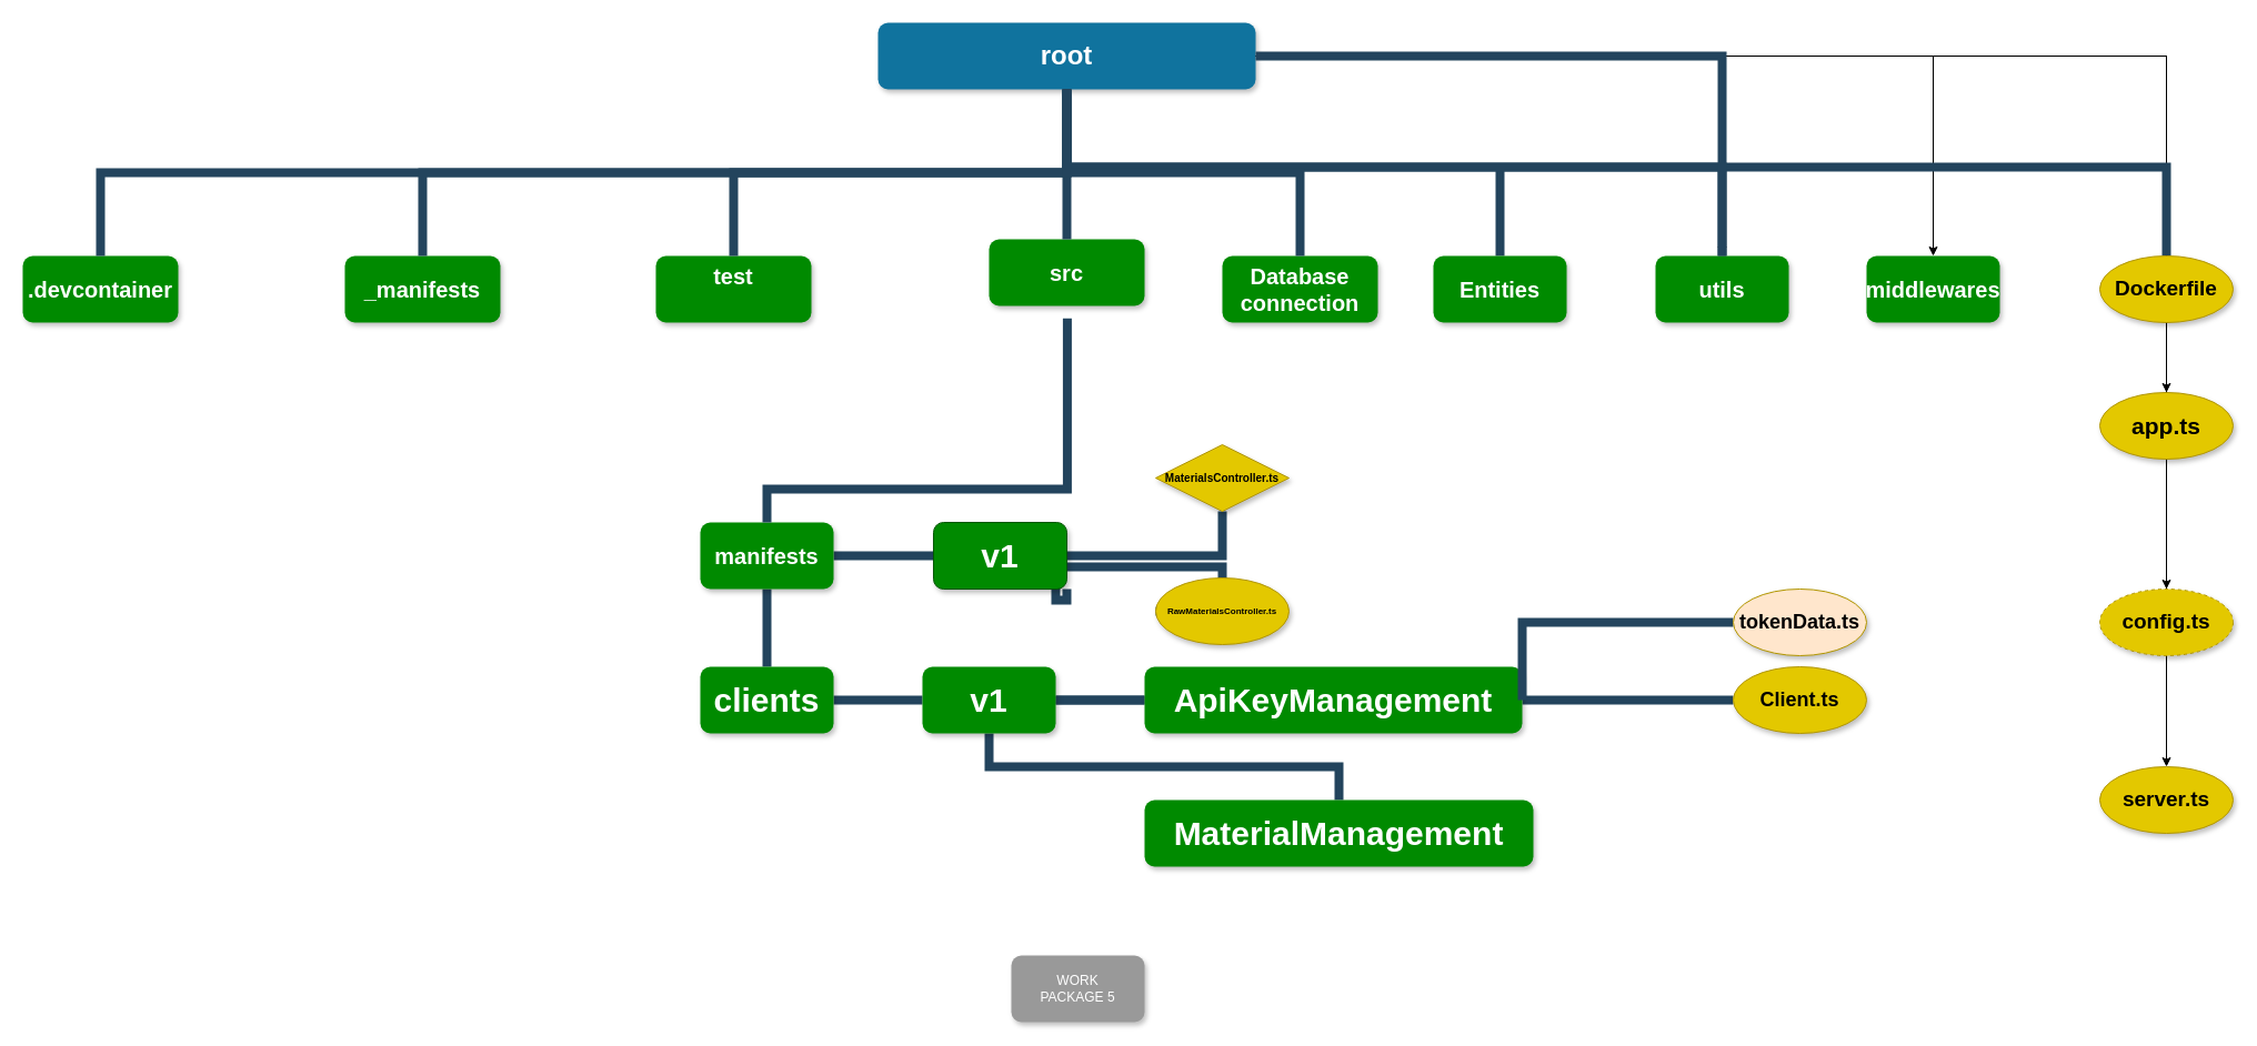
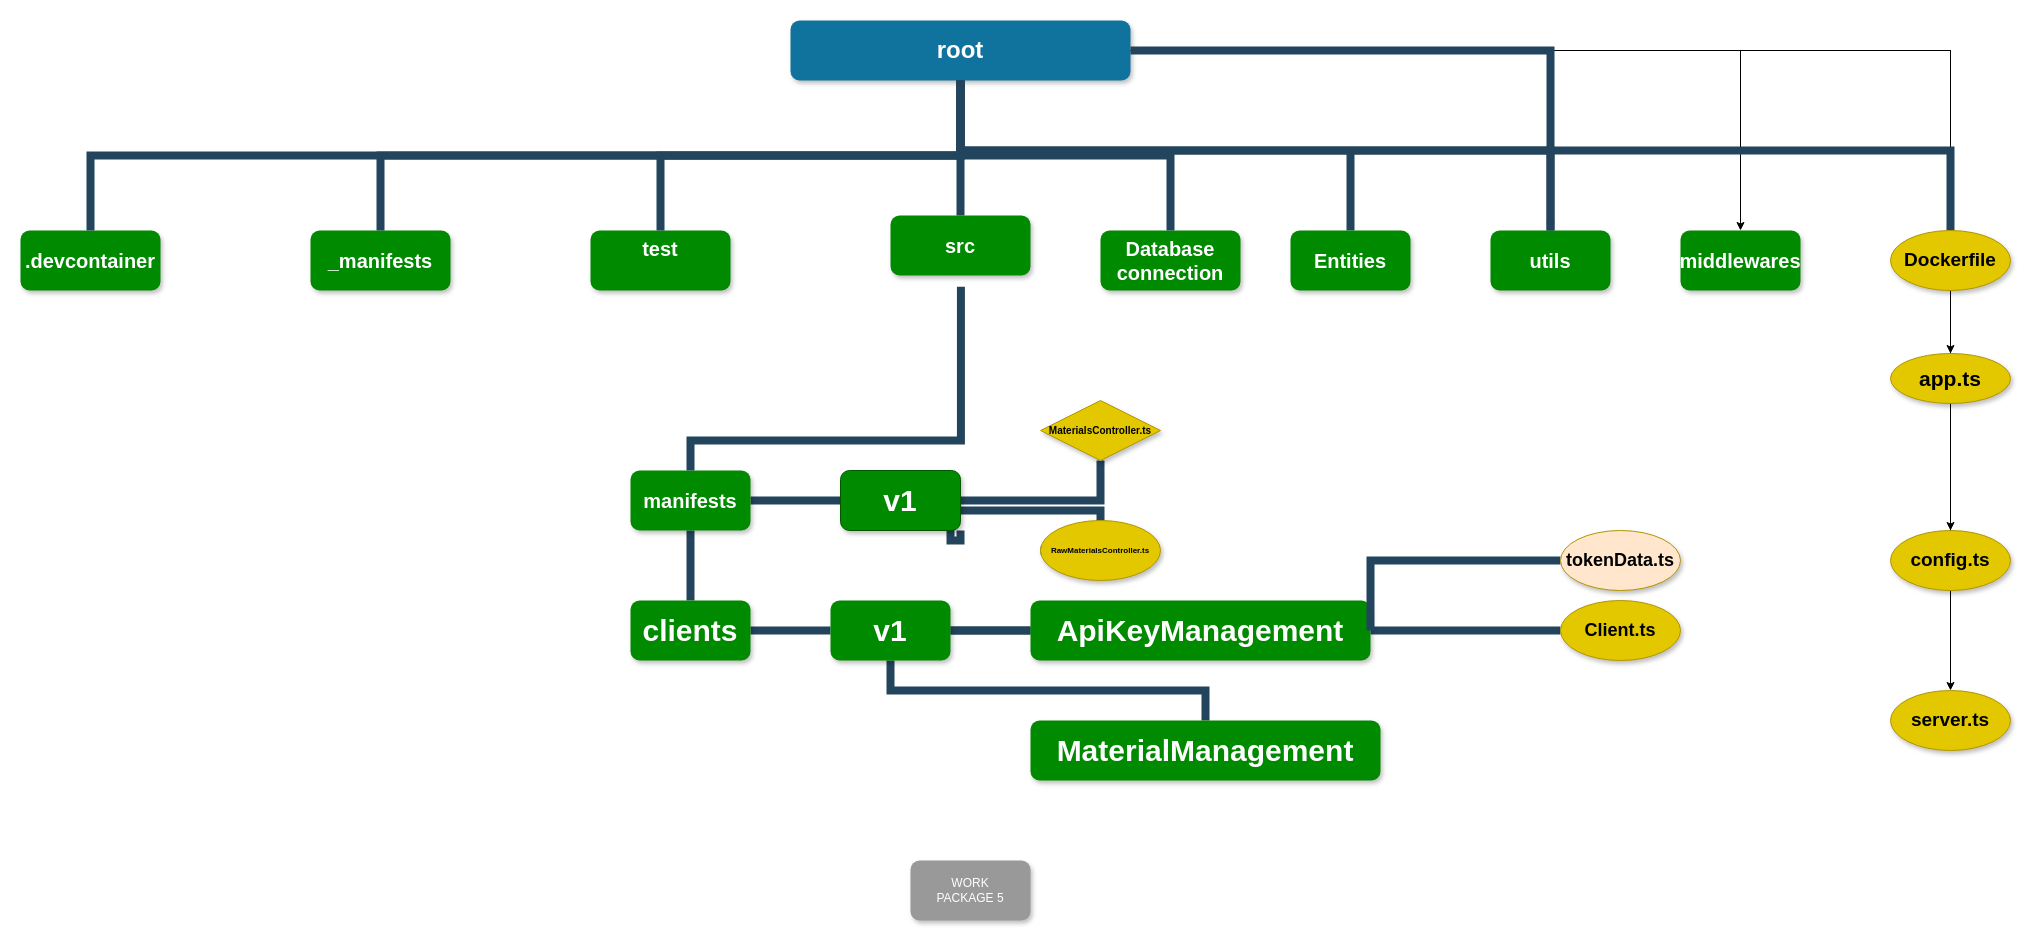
- <mxCell id="40" value="app.ts" style="ellipse;whiteSpace=wrap;html=1;fontSize=21;fillColor=#e3c800;strokeColor=#B09500;fontColor=#000000;rounded=1;shadow=1;fontStyle=1;" vertex="1" parent="1"><mxGeometry x="1890" y="353" width="120" height="60" as="geometry" /></mxCell>
+ <mxCell id="40" value="app.ts" style="ellipse;whiteSpace=wrap;html=1;fontSize=21;fillColor=#e3c800;strokeColor=#B09500;fontColor=#000000;rounded=1;shadow=1;fontStyle=1;" vertex="1" parent="1"><mxGeometry x="1890" y="353" width="120" height="50" as="geometry" /></mxCell>
- <mxCell id="39" value="config.ts" style="ellipse;whiteSpace=wrap;html=1;fontSize=19;fillColor=#e3c800;strokeColor=#B09500;fontColor=#000000;rounded=1;shadow=1;fontStyle=1;dashed=1;" vertex="1" parent="1"><mxGeometry x="1890" y="530" width="120" height="60" as="geometry" /></mxCell>
+ <mxCell id="39" value="config.ts" style="ellipse;whiteSpace=wrap;html=1;fontSize=19;fillColor=#e3c800;strokeColor=#B09500;fontColor=#000000;rounded=1;shadow=1;fontStyle=1;" vertex="1" parent="1"><mxGeometry x="1890" y="530" width="120" height="60" as="geometry" /></mxCell>
